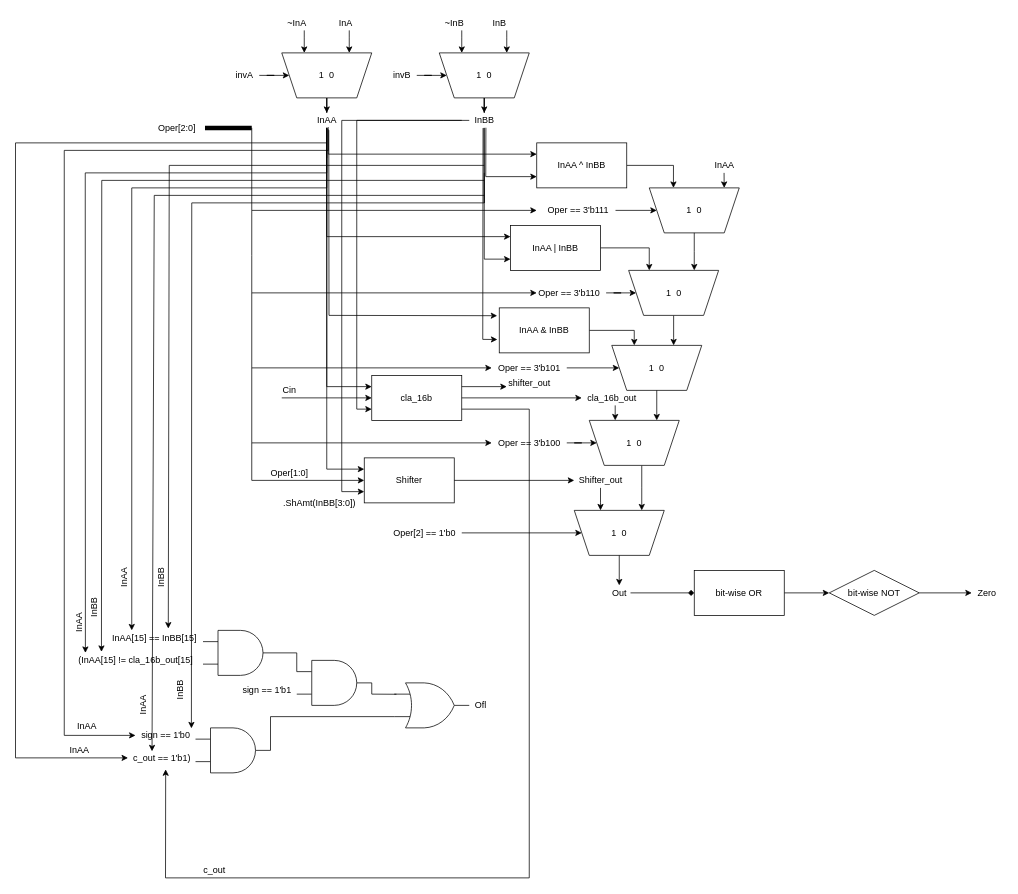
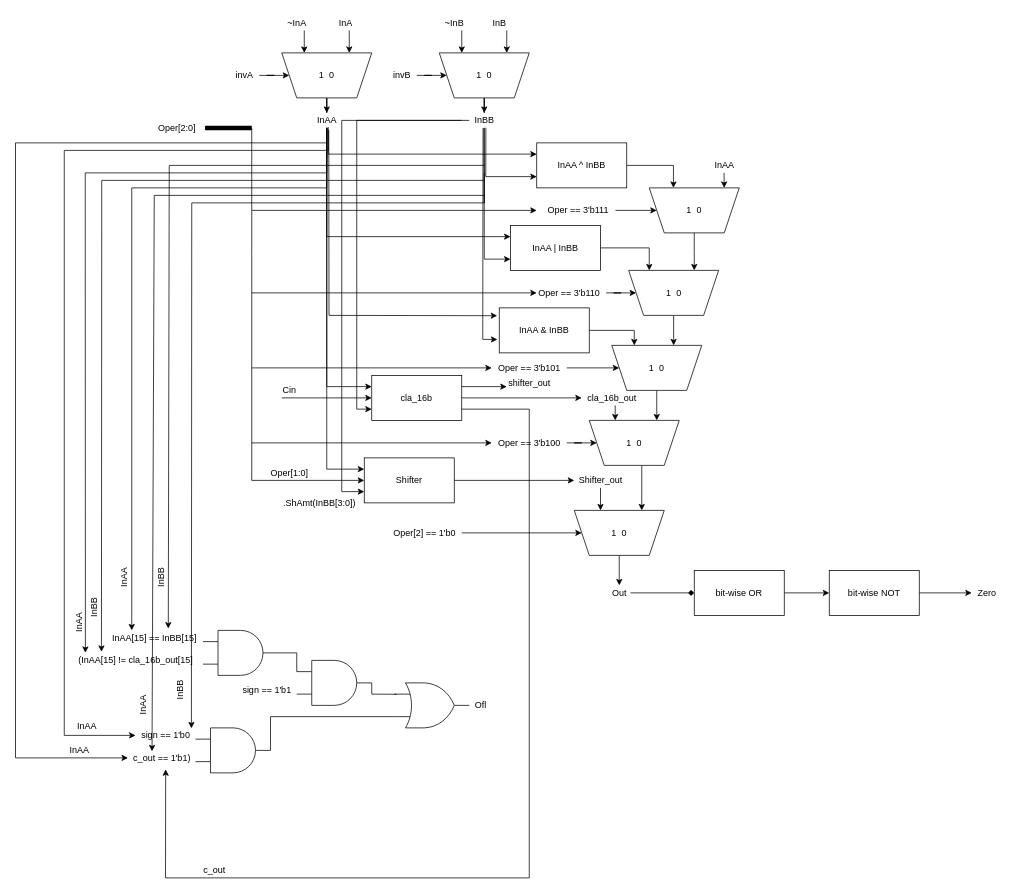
- <mxCell id="115" value="bit-wise NOT" style="rhombus;whiteSpace=wrap;html=1;" vertex="1" parent="1"><mxGeometry x="1105" y="760" width="120" height="60" as="geometry" /></mxCell>
+ <mxCell id="115" value="bit-wise NOT" style="rounded=0;whiteSpace=wrap;html=1;" vertex="1" parent="1"><mxGeometry x="1105" y="760" width="120" height="60" as="geometry" /></mxCell>
